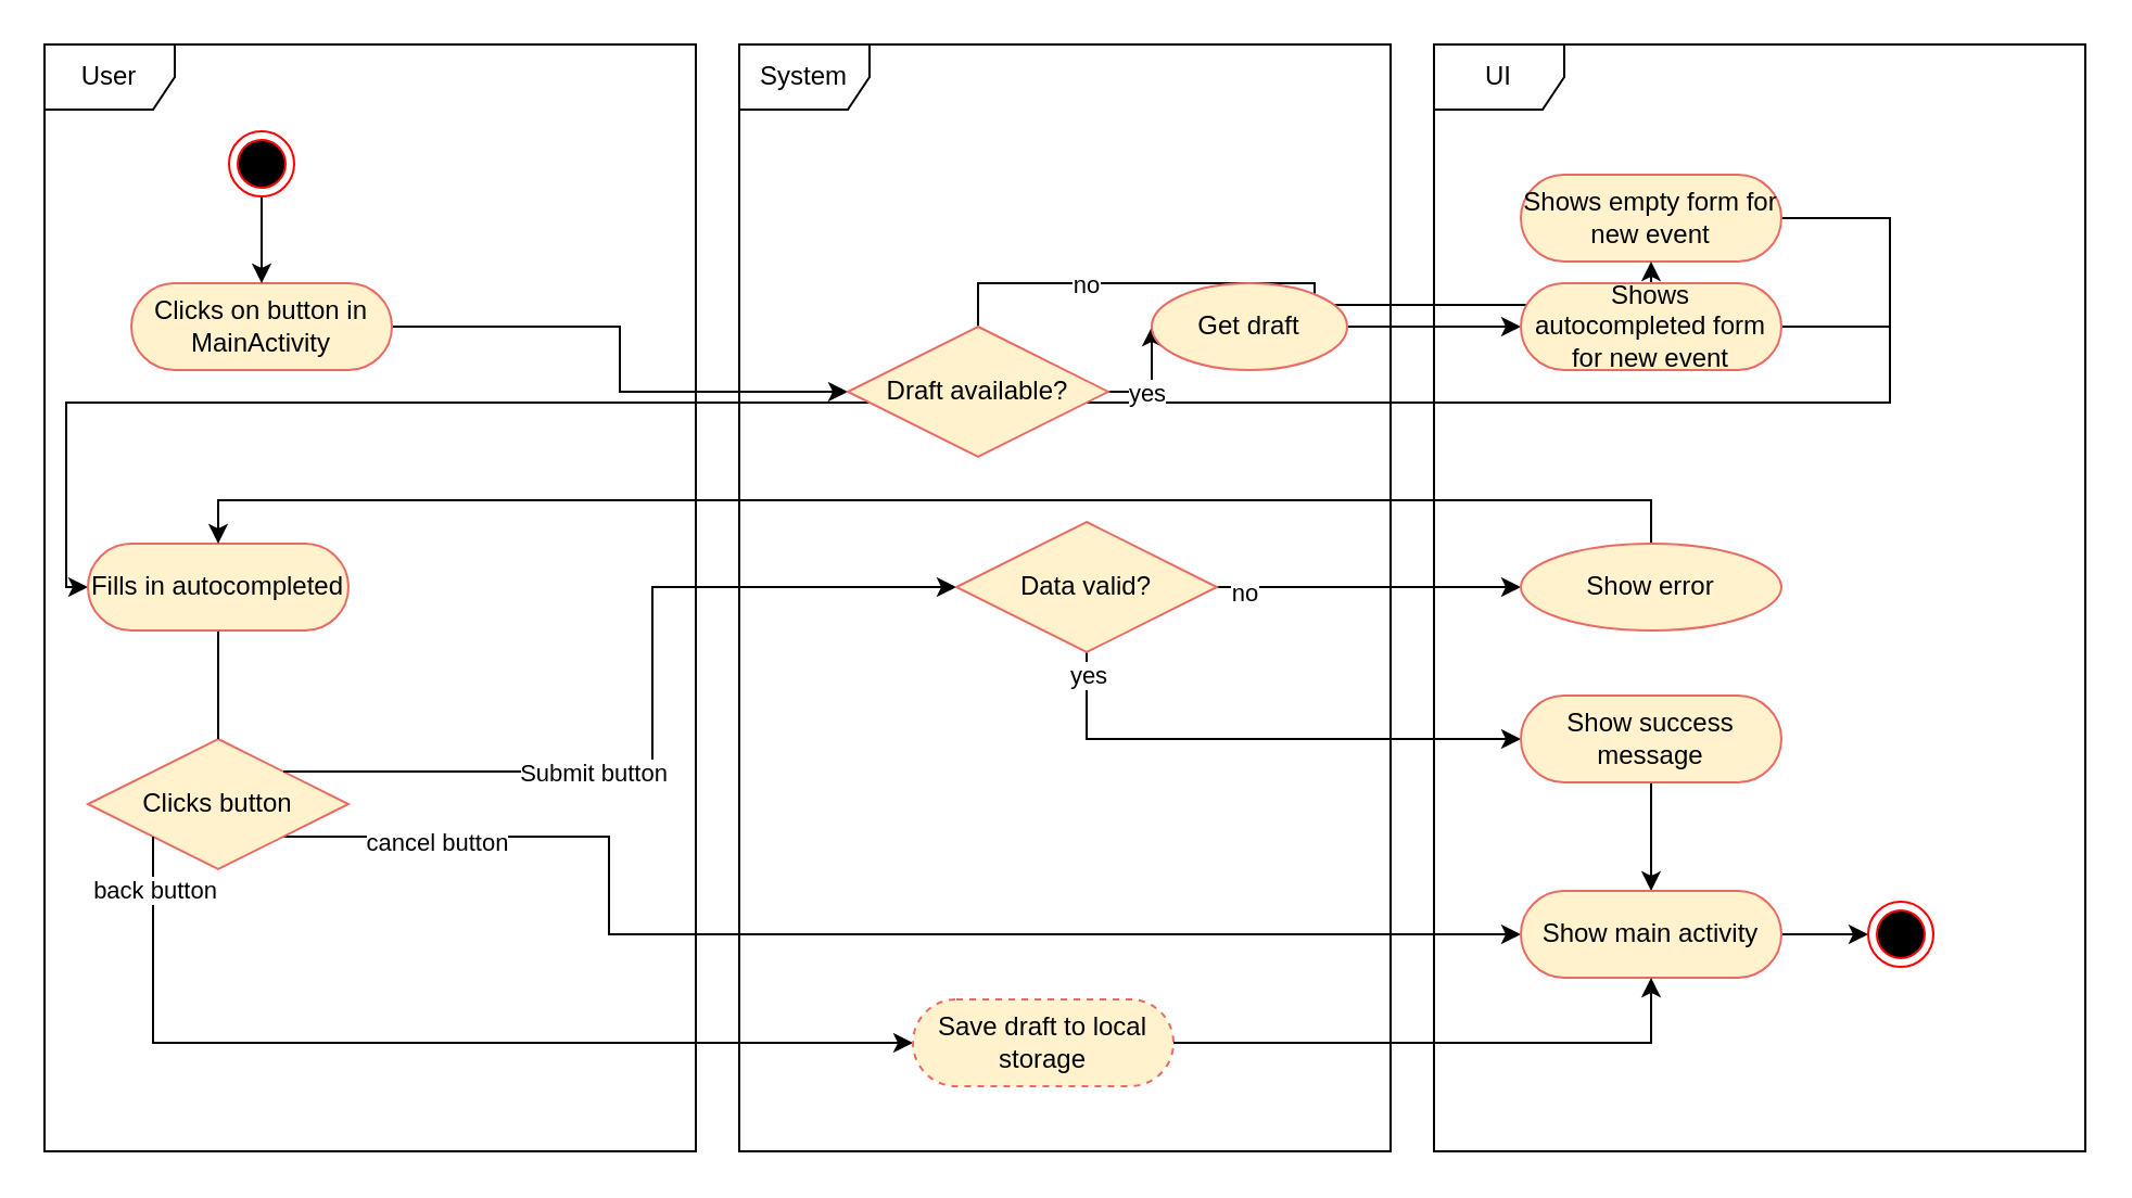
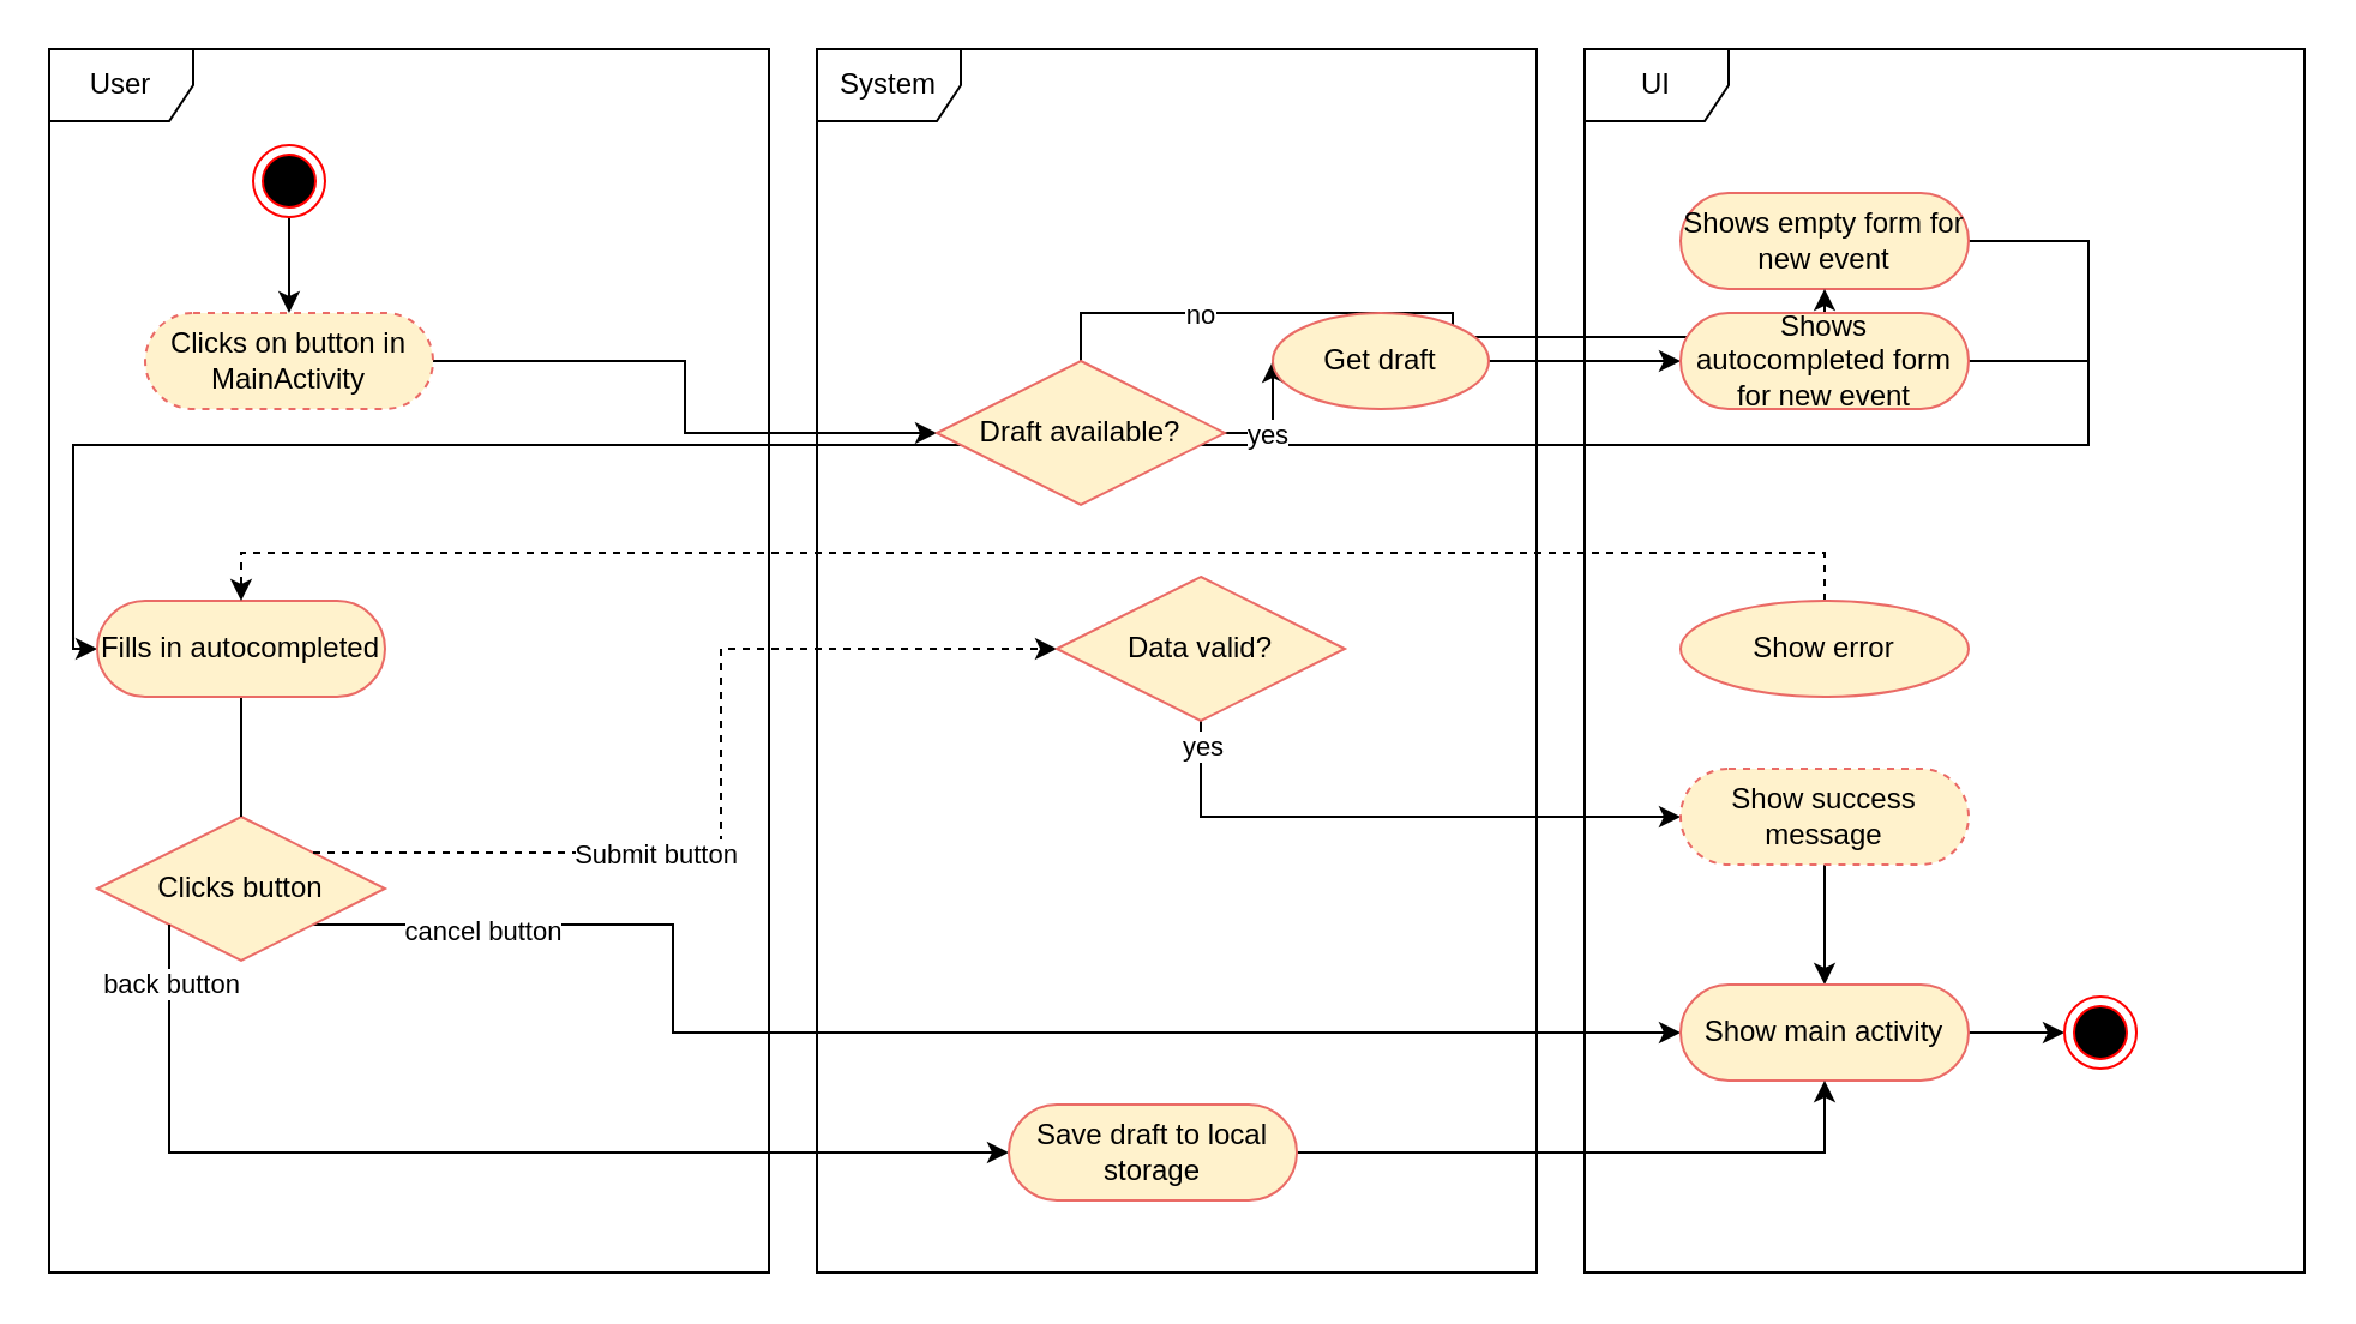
- <mxCell id="8" value="Clicks on button in MainActivity" style="rounded=1;whiteSpace=wrap;html=1;arcSize=50;fillColor=#fff2cc;strokeColor=#EA6B66;" parent="1" vertex="1"><mxGeometry x="60" y="130" width="120" height="40" as="geometry" /></mxCell>
+ <mxCell id="8" value="Clicks on button in MainActivity" style="rounded=1;whiteSpace=wrap;html=1;arcSize=50;fillColor=#fff2cc;strokeColor=#EA6B66;dashed=1;" parent="1" vertex="1"><mxGeometry x="60" y="130" width="120" height="40" as="geometry" /></mxCell>
- <mxCell id="32" style="edgeStyle=orthogonalEdgeStyle;rounded=0;orthogonalLoop=1;jettySize=auto;html=1;entryX=0.5;entryY=0;entryDx=0;entryDy=0;" parent="1" source="33" target="26" edge="1"><mxGeometry relative="1" as="geometry"><Array as="points"><mxPoint x="760" y="230" /><mxPoint x="100" y="230" /></Array></mxGeometry></mxCell>
+ <mxCell id="32" style="edgeStyle=orthogonalEdgeStyle;rounded=0;orthogonalLoop=1;jettySize=auto;html=1;entryX=0.5;entryY=0;entryDx=0;entryDy=0;dashed=1;" parent="1" source="33" target="26" edge="1"><mxGeometry relative="1" as="geometry"><Array as="points"><mxPoint x="760" y="230" /><mxPoint x="100" y="230" /></Array></mxGeometry></mxCell>
- <mxCell id="23" style="edgeStyle=orthogonalEdgeStyle;rounded=0;orthogonalLoop=1;jettySize=auto;html=1;entryX=0;entryY=0.5;entryDx=0;entryDy=0;exitX=1;exitY=0;exitDx=0;exitDy=0;" parent="1" source="5" target="31" edge="1"><mxGeometry relative="1" as="geometry"><mxPoint x="310" y="270" as="sourcePoint" /><Array as="points"><mxPoint x="300" y="355" /><mxPoint x="300" y="270" /></Array></mxGeometry></mxCell>
+ <mxCell id="23" style="edgeStyle=orthogonalEdgeStyle;rounded=0;orthogonalLoop=1;jettySize=auto;html=1;entryX=0;entryY=0.5;entryDx=0;entryDy=0;exitX=1;exitY=0;exitDx=0;exitDy=0;dashed=1;" parent="1" source="5" target="31" edge="1"><mxGeometry relative="1" as="geometry"><mxPoint x="310" y="270" as="sourcePoint" /><Array as="points"><mxPoint x="300" y="355" /><mxPoint x="300" y="270" /></Array></mxGeometry></mxCell>
- <mxCell id="27" style="edgeStyle=orthogonalEdgeStyle;rounded=0;orthogonalLoop=1;jettySize=auto;html=1;entryX=0;entryY=0.5;entryDx=0;entryDy=0;" parent="1" source="31" target="33" edge="1"><mxGeometry relative="1" as="geometry" /></mxCell>
- <mxCell id="28" value="no" style="edgeLabel;html=1;align=center;verticalAlign=middle;resizable=0;points=[];" parent="27" vertex="1" connectable="0"><mxGeometry x="-0.827" y="-2" relative="1" as="geometry"><mxPoint as="offset" /></mxGeometry></mxCell>
- <mxCell id="35" value="Show success message" style="rounded=1;whiteSpace=wrap;html=1;arcSize=50;fillColor=#fff2cc;strokeColor=#EA6B66;" parent="1" vertex="1"><mxGeometry x="700" y="320" width="120" height="40" as="geometry" /></mxCell>
+ <mxCell id="35" value="Show success message" style="rounded=1;whiteSpace=wrap;html=1;arcSize=50;fillColor=#fff2cc;strokeColor=#EA6B66;dashed=1;" parent="1" vertex="1"><mxGeometry x="700" y="320" width="120" height="40" as="geometry" /></mxCell>
- <mxCell id="41" value="Save draft to local storage" style="rounded=1;whiteSpace=wrap;html=1;arcSize=50;fillColor=#fff2cc;strokeColor=#EA6B66;dashed=1;" parent="1" vertex="1"><mxGeometry x="420" y="460" width="120" height="40" as="geometry" /></mxCell>
+ <mxCell id="41" value="Save draft to local storage" style="rounded=1;whiteSpace=wrap;html=1;arcSize=50;fillColor=#fff2cc;strokeColor=#EA6B66;" parent="1" vertex="1"><mxGeometry x="420" y="460" width="120" height="40" as="geometry" /></mxCell>
